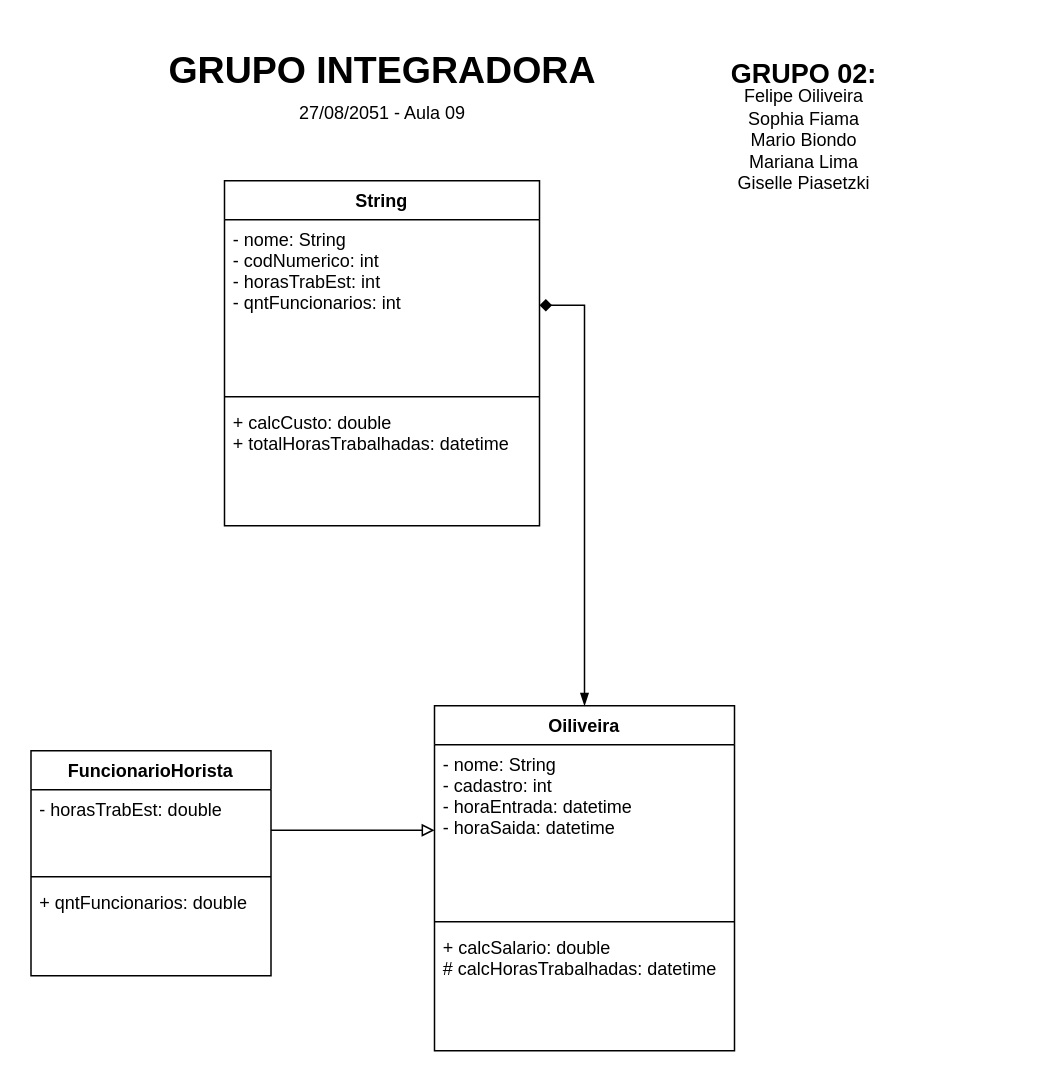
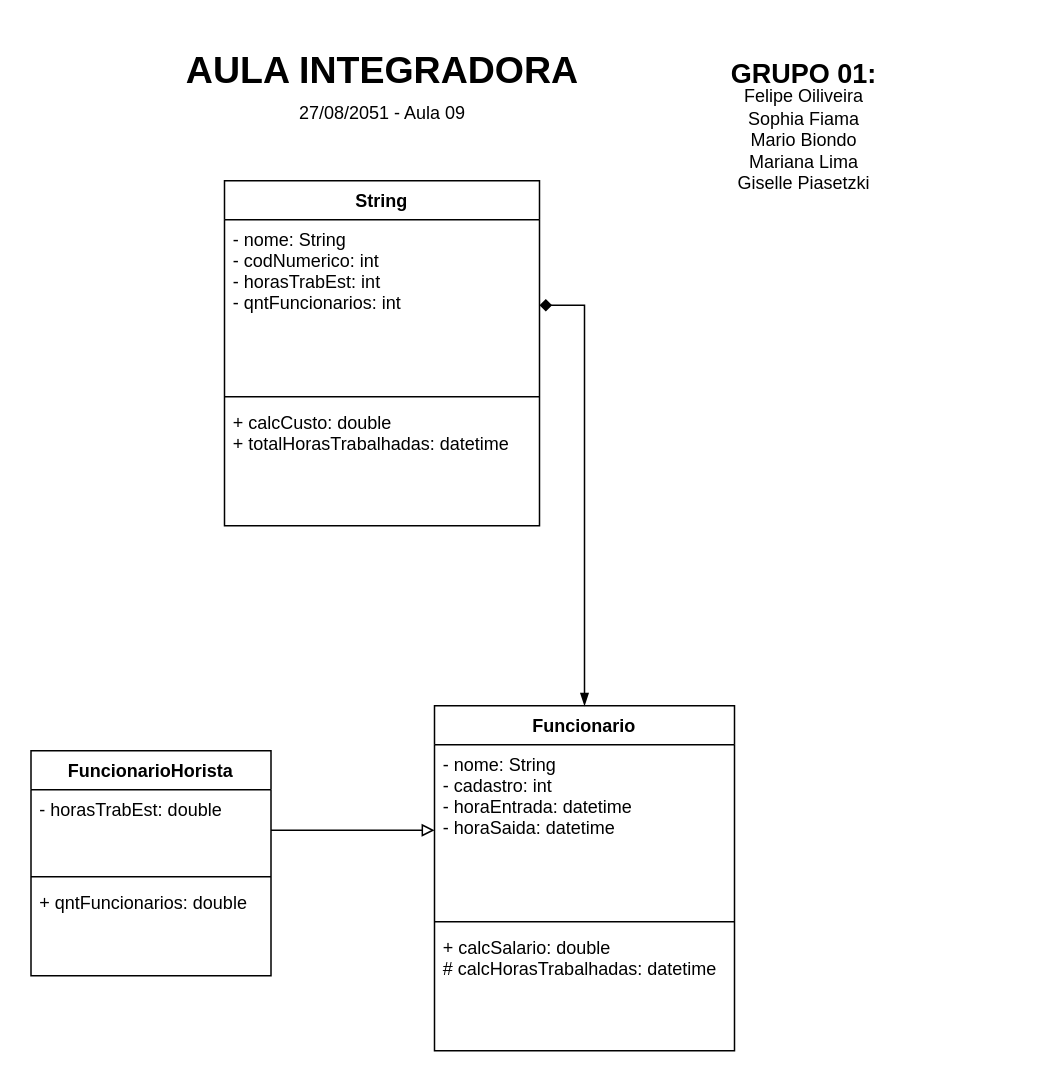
- <mxCell id="15" value="&lt;font size=&quot;1&quot;&gt;&lt;b style=&quot;font-size: 25px&quot;&gt;GRUPO INTEGRADORA&lt;/b&gt;&lt;/font&gt;" style="text;html=1;strokeColor=none;fillColor=none;align=center;verticalAlign=middle;whiteSpace=wrap;rounded=0;" vertex="1" parent="1"><mxGeometry x="109" y="20" width="291" height="50" as="geometry" /></mxCell>
+ <mxCell id="15" value="&lt;font size=&quot;1&quot;&gt;&lt;b style=&quot;font-size: 25px&quot;&gt;AULA INTEGRADORA&lt;/b&gt;&lt;/font&gt;" style="text;html=1;strokeColor=none;fillColor=none;align=center;verticalAlign=middle;whiteSpace=wrap;rounded=0;" vertex="1" parent="1"><mxGeometry x="109" y="20" width="291" height="50" as="geometry" /></mxCell>
- <mxCell id="18" value="&lt;font size=&quot;1&quot;&gt;&lt;b style=&quot;font-size: 18px&quot;&gt;GRUPO 02:&lt;br&gt;&lt;br&gt;&lt;/b&gt;&lt;/font&gt;" style="text;html=1;strokeColor=none;fillColor=none;align=center;verticalAlign=middle;whiteSpace=wrap;rounded=0;" vertex="1" parent="1"><mxGeometry x="390" y="35" width="291" height="50" as="geometry" /></mxCell>
+ <mxCell id="18" value="&lt;font size=&quot;1&quot;&gt;&lt;b style=&quot;font-size: 18px&quot;&gt;GRUPO 01:&lt;br&gt;&lt;br&gt;&lt;/b&gt;&lt;/font&gt;" style="text;html=1;strokeColor=none;fillColor=none;align=center;verticalAlign=middle;whiteSpace=wrap;rounded=0;" vertex="1" parent="1"><mxGeometry x="390" y="35" width="291" height="50" as="geometry" /></mxCell>
- <mxCell id="6" value="Oiliveira&#10;" style="swimlane;fontStyle=1;align=center;verticalAlign=top;childLayout=stackLayout;horizontal=1;startSize=26;horizontalStack=0;resizeParent=1;resizeParentMax=0;resizeLast=0;collapsible=1;marginBottom=0;" vertex="1" parent="1"><mxGeometry x="289" y="470" width="200" height="230" as="geometry" /></mxCell>
+ <mxCell id="6" value="Funcionario&#10;" style="swimlane;fontStyle=1;align=center;verticalAlign=top;childLayout=stackLayout;horizontal=1;startSize=26;horizontalStack=0;resizeParent=1;resizeParentMax=0;resizeLast=0;collapsible=1;marginBottom=0;" vertex="1" parent="1"><mxGeometry x="289" y="470" width="200" height="230" as="geometry" /></mxCell>
